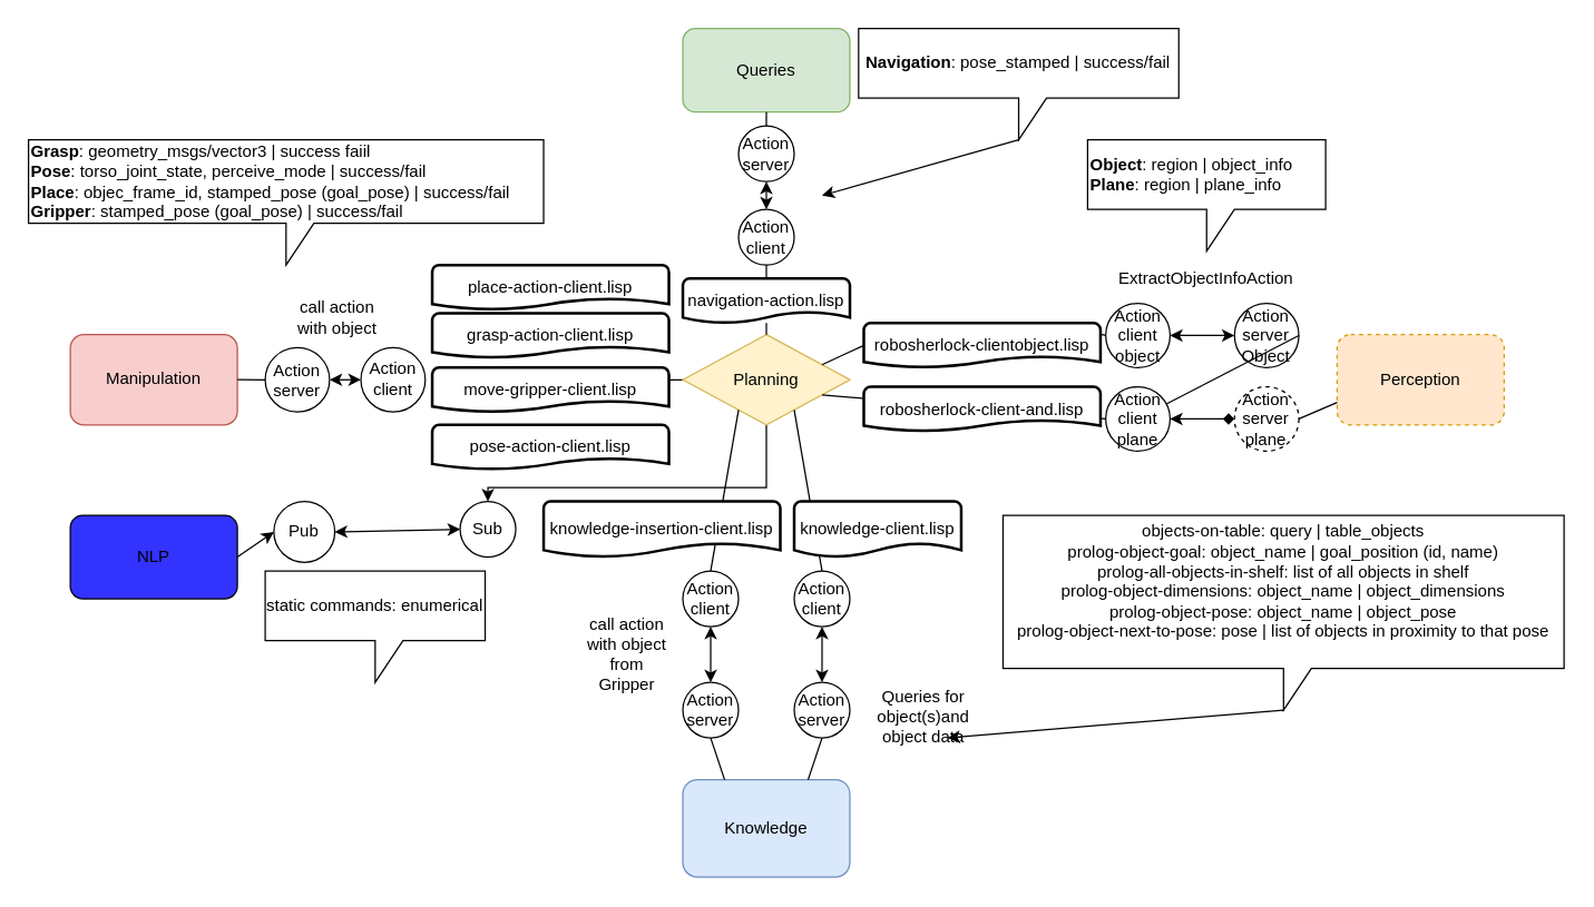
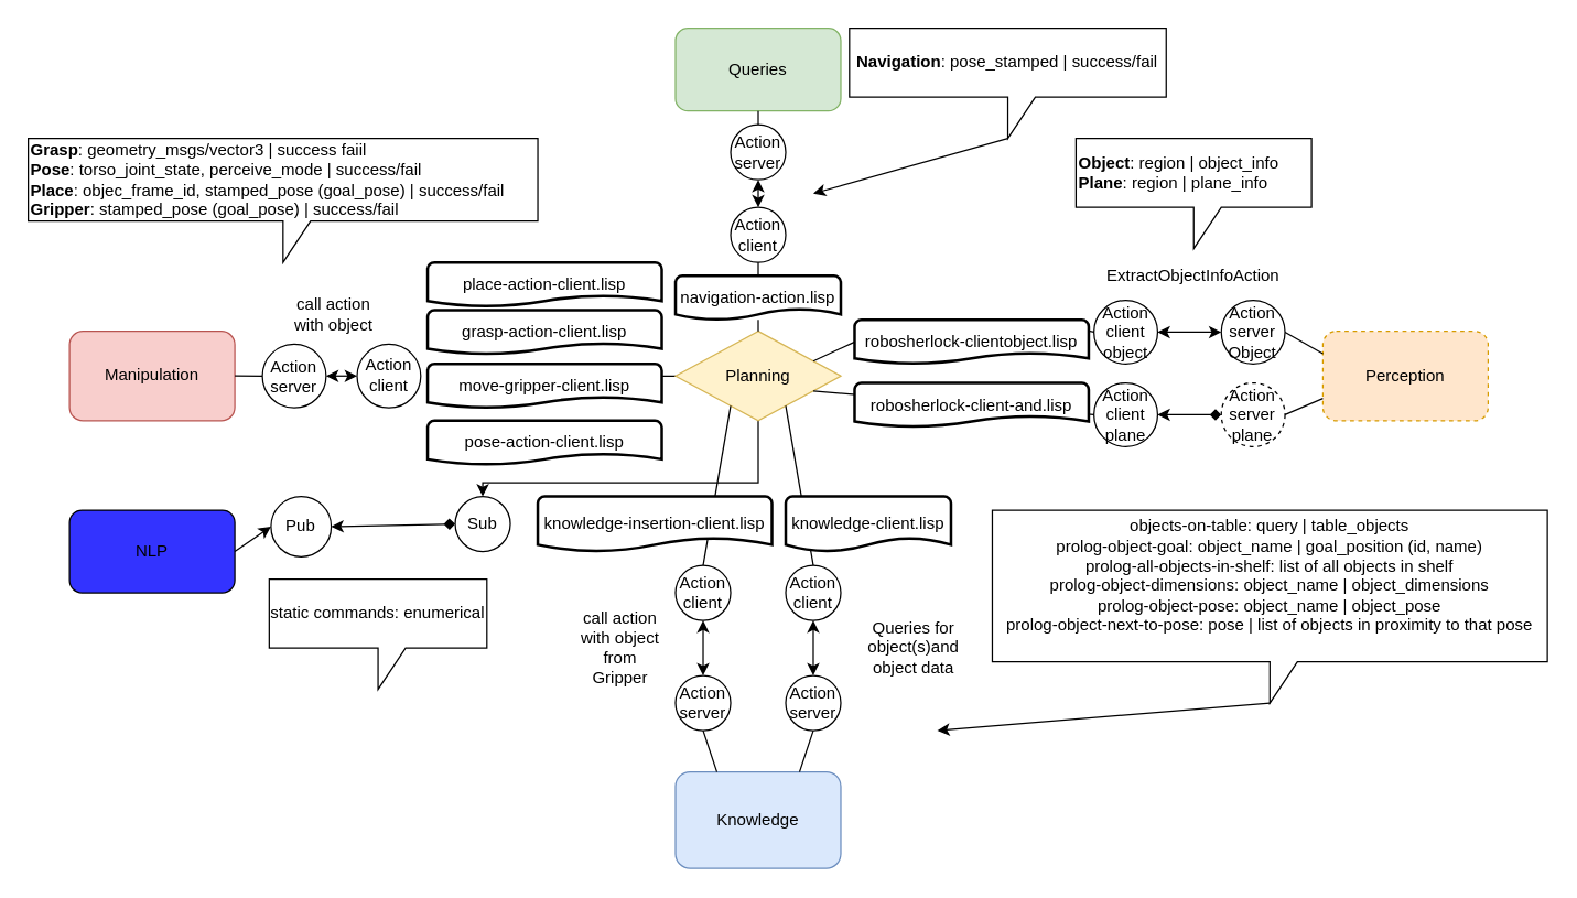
- <mxCell id="21" value="" style="endArrow=none;html=1;exitX=1;exitY=0.5;exitDx=0;exitDy=0;" parent="1" source="19" target="23" edge="1"><mxGeometry width="50" height="50" relative="1" as="geometry"><mxPoint x="860" y="367.51" as="sourcePoint" /><mxPoint x="920" y="253.76" as="targetPoint" /></mxGeometry></mxCell>
+ <mxCell id="21" value="" style="endArrow=none;html=1;entryX=0;entryY=0.25;entryDx=0;entryDy=0;exitX=1;exitY=0.5;exitDx=0;exitDy=0;" parent="1" source="19" target="5" edge="1"><mxGeometry width="50" height="50" relative="1" as="geometry"><mxPoint x="860" y="367.51" as="sourcePoint" /><mxPoint x="920" y="253.76" as="targetPoint" /></mxGeometry></mxCell>
- <mxCell id="62" value="" style="endArrow=classic;startArrow=classic;html=1;entryX=0;entryY=0.5;entryDx=0;entryDy=0;exitX=1;exitY=0.5;exitDx=0;exitDy=0;" edge="1" parent="1" source="60" target="61"><mxGeometry width="50" height="50" relative="1" as="geometry"><mxPoint x="230" y="450" as="sourcePoint" /><mxPoint x="280" y="400" as="targetPoint" /></mxGeometry></mxCell>
+ <mxCell id="62" value="" style="endArrow=diamond;startArrow=classic;html=1;entryX=0;entryY=0.5;entryDx=0;entryDy=0;exitX=1;exitY=0.5;exitDx=0;exitDy=0;" edge="1" parent="1" source="60" target="61"><mxGeometry width="50" height="50" relative="1" as="geometry"><mxPoint x="230" y="450" as="sourcePoint" /><mxPoint x="280" y="400" as="targetPoint" /></mxGeometry></mxCell>
- <mxCell id="64" value="static commands: enumerical" style="shape=callout;whiteSpace=wrap;html=1;perimeter=calloutPerimeter;" vertex="1" parent="1"><mxGeometry x="190" y="410" width="158" height="80" as="geometry" /></mxCell>
+ <mxCell id="64" value="static commands: enumerical" style="shape=callout;whiteSpace=wrap;html=1;perimeter=calloutPerimeter;" vertex="1" parent="1"><mxGeometry x="195" y="420" width="158" height="80" as="geometry" /></mxCell>
- <mxCell id="36" value="Queries for object(s)and object data" style="text;html=1;strokeColor=none;fillColor=none;align=center;verticalAlign=middle;whiteSpace=wrap;rounded=0;" parent="1" vertex="1"><mxGeometry x="623.13" y="505" width="80" height="20" as="geometry" /></mxCell>
+ <mxCell id="36" value="Queries for object(s)and object data" style="text;html=1;strokeColor=none;fillColor=none;align=center;verticalAlign=middle;whiteSpace=wrap;rounded=0;" parent="1" vertex="1"><mxGeometry x="623.13" y="460" width="80" height="20" as="geometry" /></mxCell>
